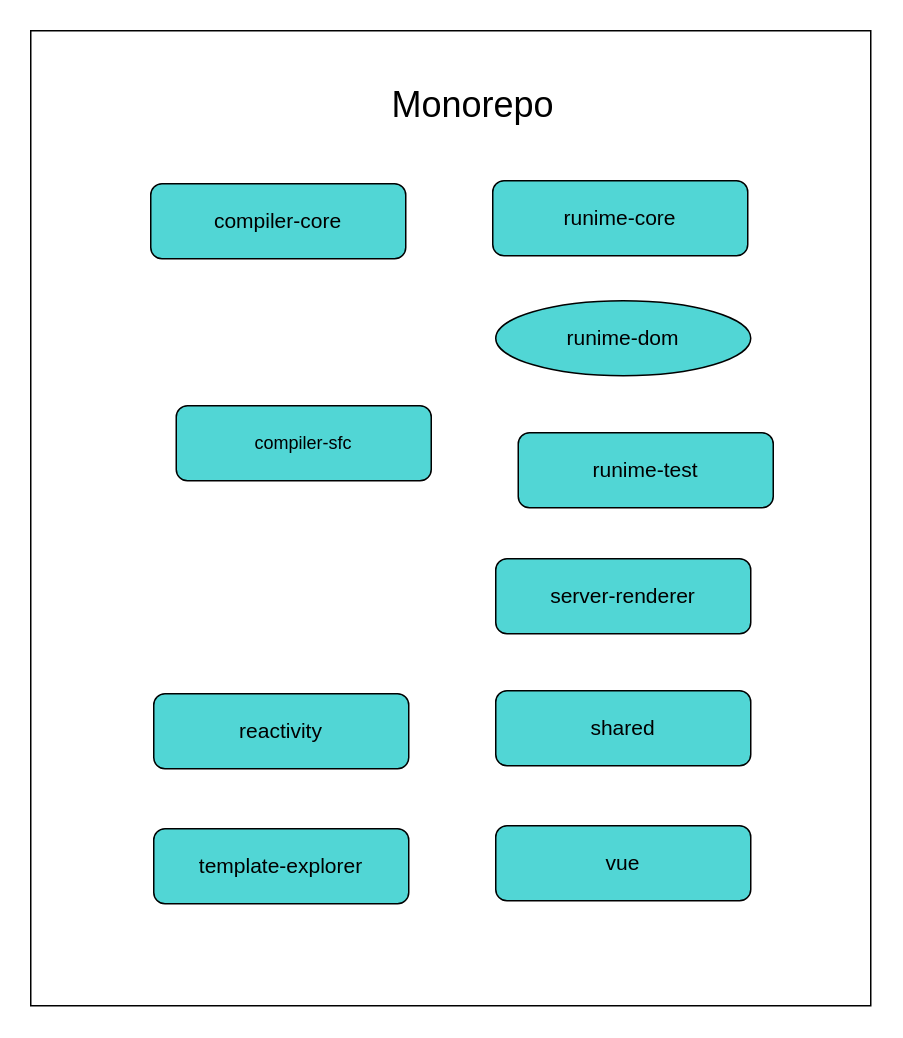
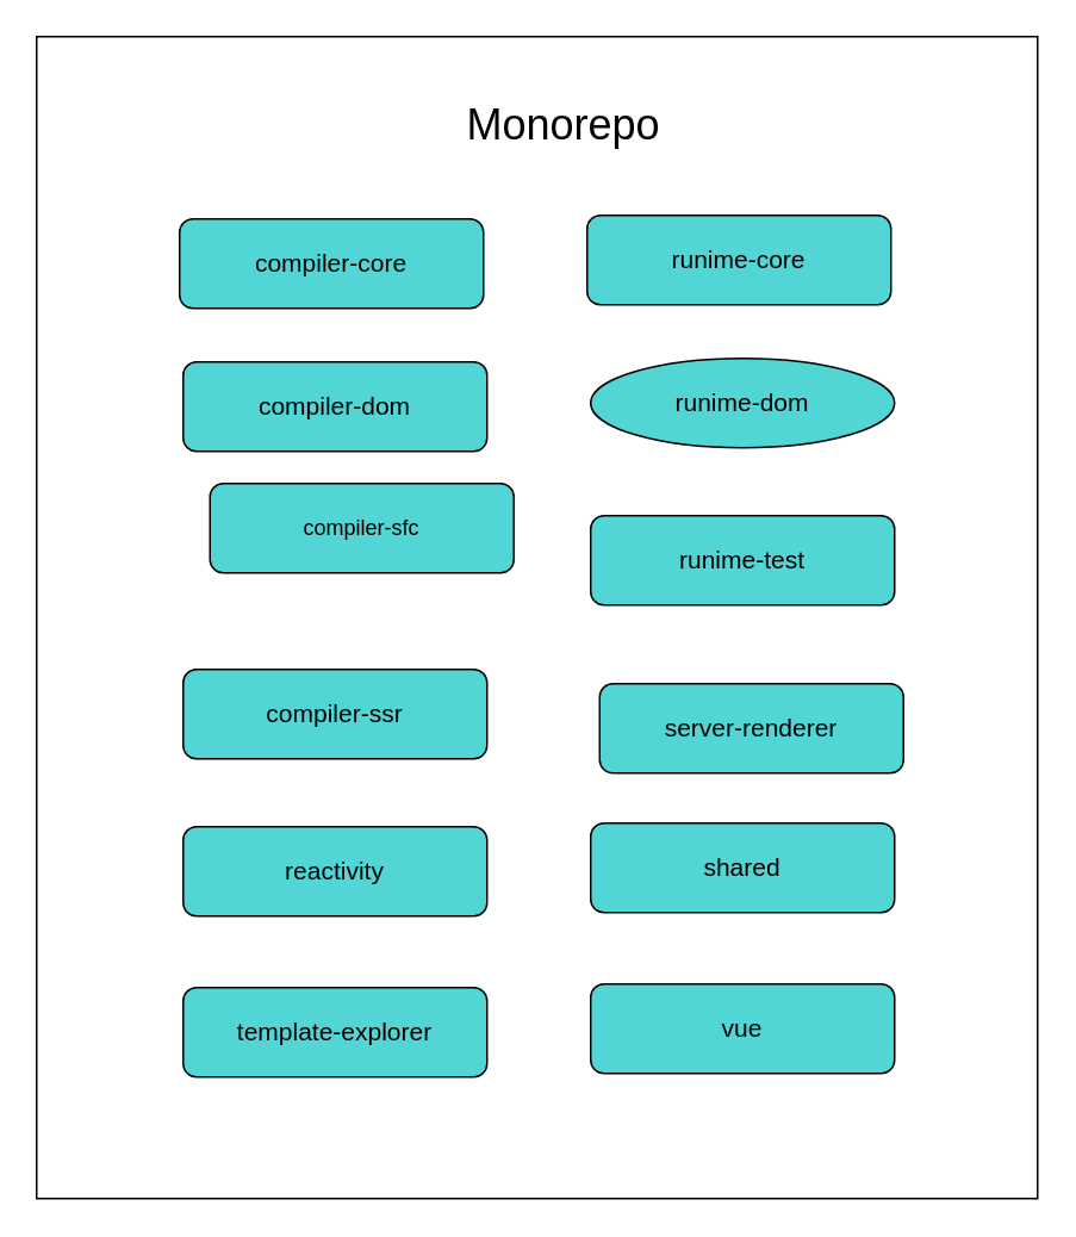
+ <mxCell id="4" value="&lt;font style=&quot;font-size: 14px&quot;&gt;compiler-dom&lt;/font&gt;" style="rounded=1;whiteSpace=wrap;html=1;fillColor=#51D6D5;" vertex="1" parent="1"><mxGeometry x="102" y="202" width="170" height="50" as="geometry" /></mxCell>
- <mxCell id="10" value="&lt;font style=&quot;font-size: 14px&quot;&gt;runime-test&lt;/font&gt;" style="rounded=1;whiteSpace=wrap;html=1;fillColor=#51D6D5;" vertex="1" parent="1"><mxGeometry x="345" y="288" width="170" height="50" as="geometry" /></mxCell>
+ <mxCell id="10" value="&lt;font style=&quot;font-size: 14px&quot;&gt;runime-test&lt;/font&gt;" style="rounded=1;whiteSpace=wrap;html=1;fillColor=#51D6D5;" vertex="1" parent="1"><mxGeometry x="330" y="288" width="170" height="50" as="geometry" /></mxCell>
- <mxCell id="11" value="&lt;font style=&quot;font-size: 14px&quot;&gt;server-renderer&lt;/font&gt;" style="rounded=1;whiteSpace=wrap;html=1;fillColor=#51D6D5;" vertex="1" parent="1"><mxGeometry x="330" y="372" width="170" height="50" as="geometry" /></mxCell>
+ <mxCell id="11" value="&lt;font style=&quot;font-size: 14px&quot;&gt;server-renderer&lt;/font&gt;" style="rounded=1;whiteSpace=wrap;html=1;fillColor=#51D6D5;" vertex="1" parent="1"><mxGeometry x="335" y="382" width="170" height="50" as="geometry" /></mxCell>
+ <mxCell id="6" value="&lt;font style=&quot;font-size: 14px&quot;&gt;compiler-ssr&lt;/font&gt;" style="rounded=1;whiteSpace=wrap;html=1;fillColor=#51D6D5;" vertex="1" parent="1"><mxGeometry x="102" y="374" width="170" height="50" as="geometry" /></mxCell>
